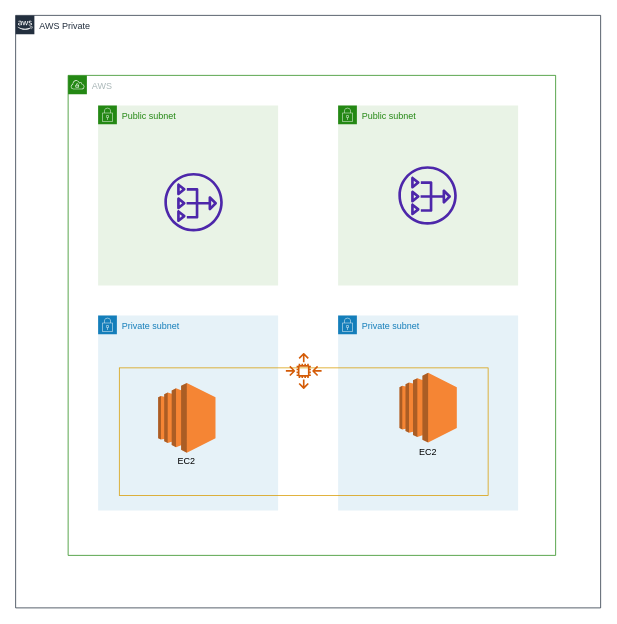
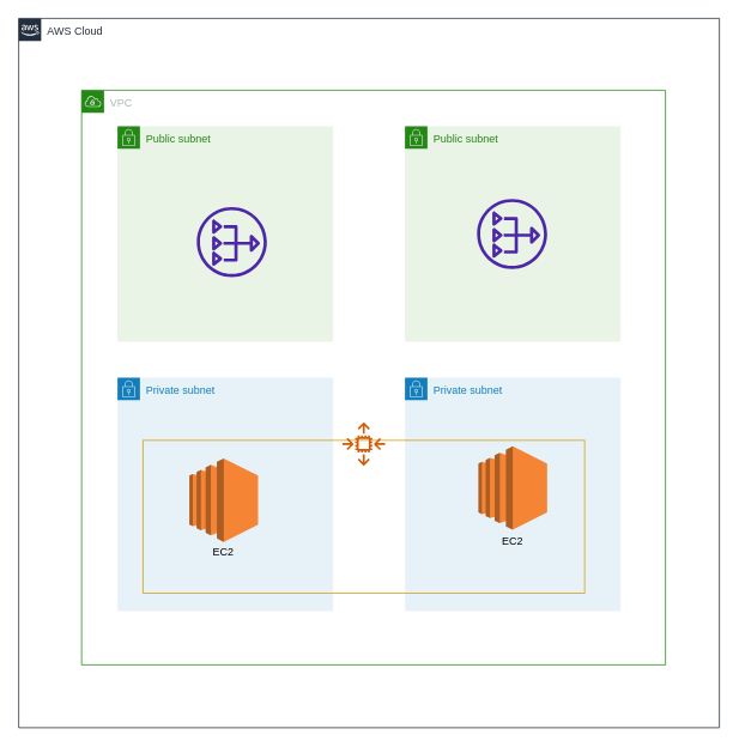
- <mxCell id="2" value="AWS Private" style="points=[[0,0],[0.25,0],[0.5,0],[0.75,0],[1,0],[1,0.25],[1,0.5],[1,0.75],[1,1],[0.75,1],[0.5,1],[0.25,1],[0,1],[0,0.75],[0,0.5],[0,0.25]];outlineConnect=0;gradientColor=none;html=1;whiteSpace=wrap;fontSize=12;fontStyle=0;shape=mxgraph.aws4.group;grIcon=mxgraph.aws4.group_aws_cloud_alt;strokeColor=#232F3E;fillColor=none;verticalAlign=top;align=left;spacingLeft=30;fontColor=#232F3E;dashed=0;labelBackgroundColor=#ffffff;container=1;pointerEvents=0;collapsible=0;recursiveResize=0;" parent="1" vertex="1"><mxGeometry x="20" y="20" width="780" height="790" as="geometry" /></mxCell>
+ <mxCell id="2" value="AWS Cloud" style="points=[[0,0],[0.25,0],[0.5,0],[0.75,0],[1,0],[1,0.25],[1,0.5],[1,0.75],[1,1],[0.75,1],[0.5,1],[0.25,1],[0,1],[0,0.75],[0,0.5],[0,0.25]];outlineConnect=0;gradientColor=none;html=1;whiteSpace=wrap;fontSize=12;fontStyle=0;shape=mxgraph.aws4.group;grIcon=mxgraph.aws4.group_aws_cloud_alt;strokeColor=#232F3E;fillColor=none;verticalAlign=top;align=left;spacingLeft=30;fontColor=#232F3E;dashed=0;labelBackgroundColor=#ffffff;container=1;pointerEvents=0;collapsible=0;recursiveResize=0;" parent="1" vertex="1"><mxGeometry x="20" y="20" width="780" height="790" as="geometry" /></mxCell>
- <mxCell id="3" value="AWS" style="points=[[0,0],[0.25,0],[0.5,0],[0.75,0],[1,0],[1,0.25],[1,0.5],[1,0.75],[1,1],[0.75,1],[0.5,1],[0.25,1],[0,1],[0,0.75],[0,0.5],[0,0.25]];outlineConnect=0;gradientColor=none;html=1;whiteSpace=wrap;fontSize=12;fontStyle=0;container=1;pointerEvents=0;collapsible=0;recursiveResize=0;shape=mxgraph.aws4.group;grIcon=mxgraph.aws4.group_vpc;strokeColor=#248814;fillColor=none;verticalAlign=top;align=left;spacingLeft=30;fontColor=#AAB7B8;dashed=0;" vertex="1" parent="2"><mxGeometry x="70" y="80" width="650" height="640" as="geometry" /></mxCell>
+ <mxCell id="3" value="VPC" style="points=[[0,0],[0.25,0],[0.5,0],[0.75,0],[1,0],[1,0.25],[1,0.5],[1,0.75],[1,1],[0.75,1],[0.5,1],[0.25,1],[0,1],[0,0.75],[0,0.5],[0,0.25]];outlineConnect=0;gradientColor=none;html=1;whiteSpace=wrap;fontSize=12;fontStyle=0;container=1;pointerEvents=0;collapsible=0;recursiveResize=0;shape=mxgraph.aws4.group;grIcon=mxgraph.aws4.group_vpc;strokeColor=#248814;fillColor=none;verticalAlign=top;align=left;spacingLeft=30;fontColor=#AAB7B8;dashed=0;" vertex="1" parent="2"><mxGeometry x="70" y="80" width="650" height="640" as="geometry" /></mxCell>
